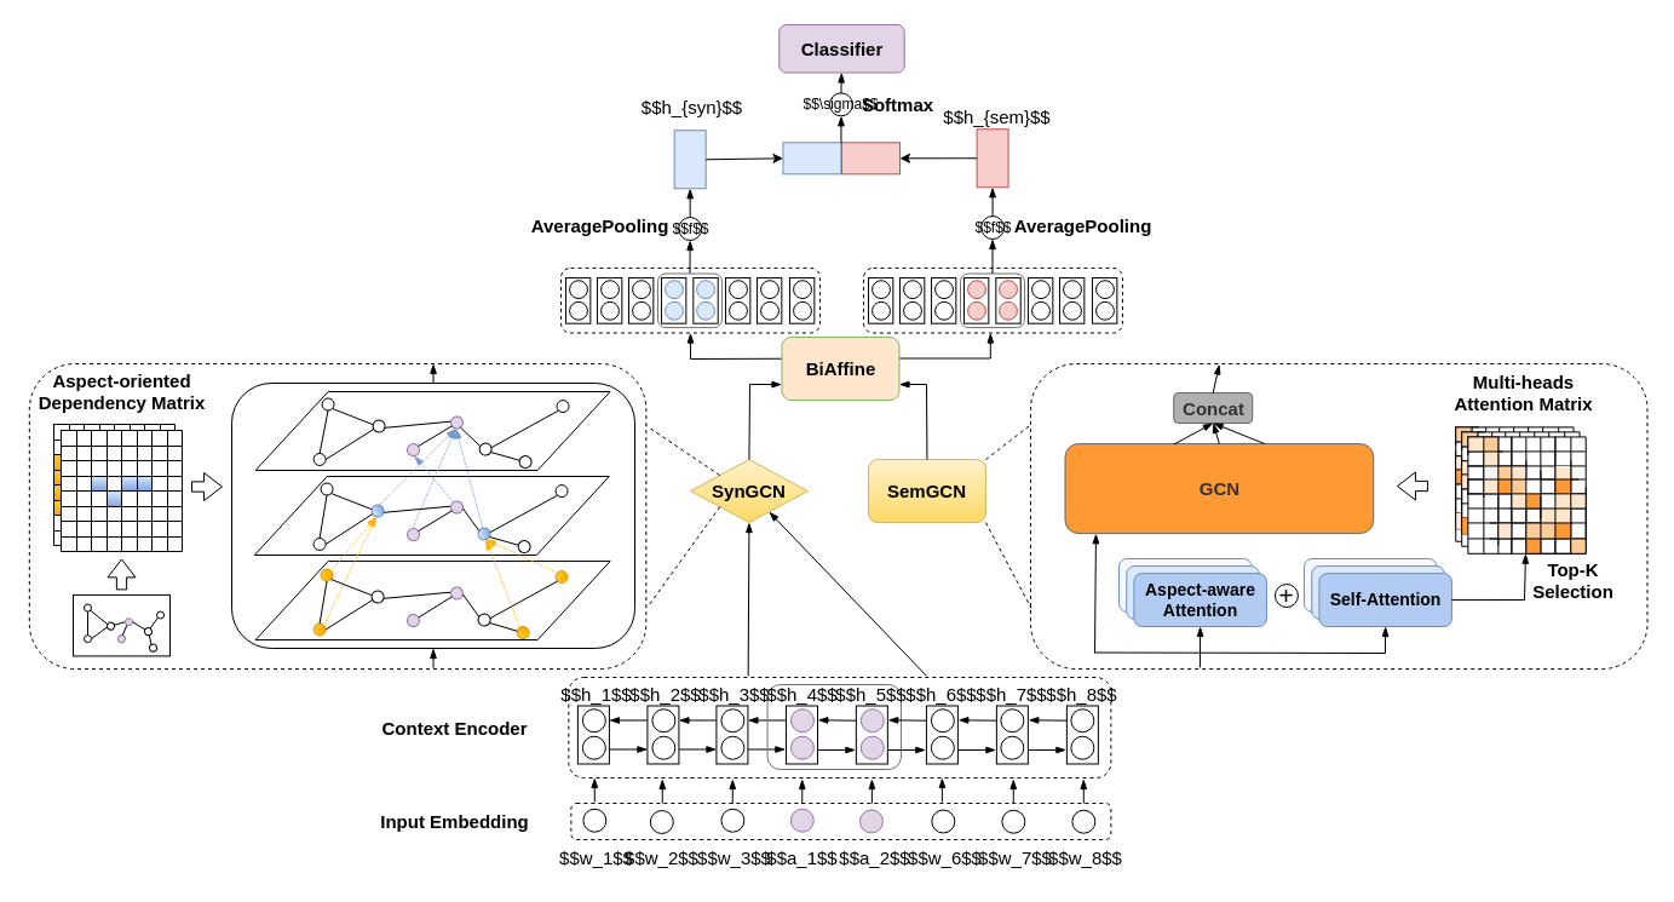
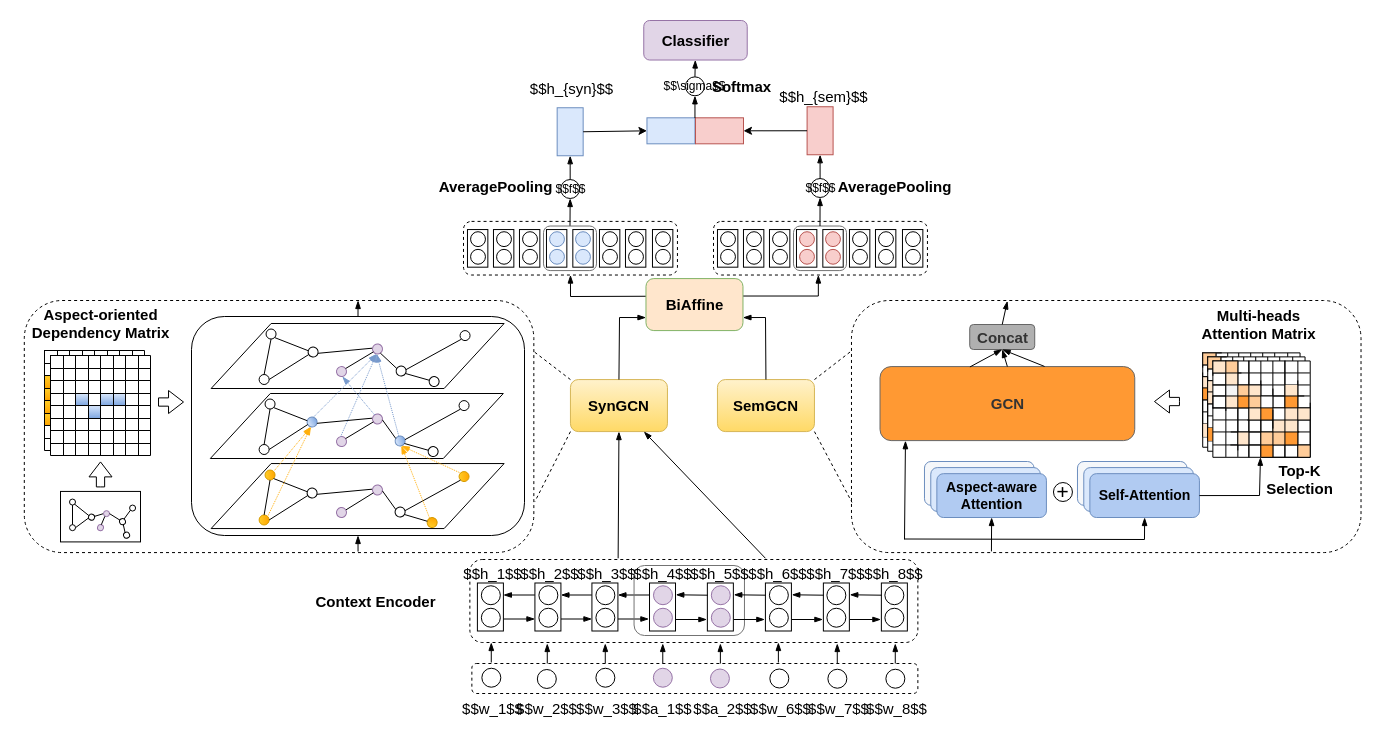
- <mxCell id="457" value="SynGCN" style="rhombus;fontStyle=1;fontSize=15;fillColor=#fff2cc;strokeColor=#d6b656;gradientColor=#ffd966;html=1;" vertex="1" parent="1"><mxGeometry x="569.95" y="379.08" width="97" height="52" as="geometry" /></mxCell>
+ <mxCell id="457" value="SynGCN" style="rounded=1;fontStyle=1;fontSize=15;fillColor=#fff2cc;strokeColor=#d6b656;gradientColor=#ffd966;html=1;" vertex="1" parent="1"><mxGeometry x="569.95" y="379.08" width="97" height="52" as="geometry" /></mxCell>
- <mxCell id="495" value="Input Embedding" style="text;align=center;verticalAlign=middle;resizable=0;points=[];autosize=1;strokeColor=none;fillColor=none;fontStyle=1;fontSize=15;html=1;" vertex="1" parent="1"><mxGeometry x="299.99" y="663.48" width="150" height="30" as="geometry" /></mxCell>
